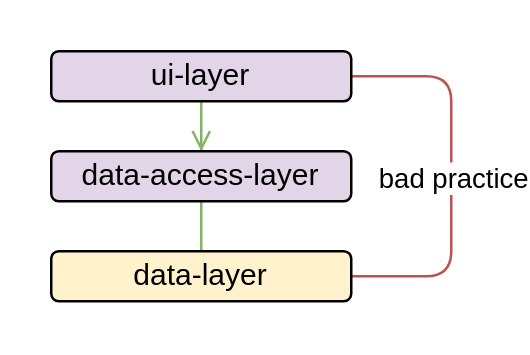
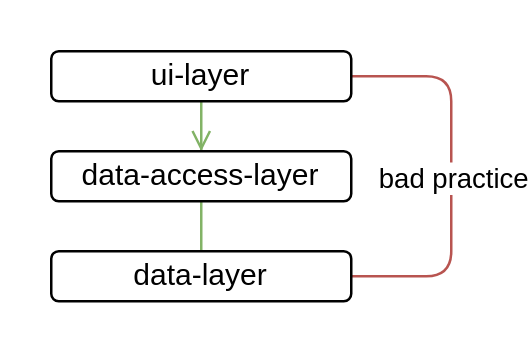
- <mxCell id="5" value="ui-layer" style="rounded=1;whiteSpace=wrap;html=1;fillColor=#e1d5e7;" vertex="1" parent="1"><mxGeometry x="20" y="20" width="120" height="20" as="geometry" /></mxCell>
+ <mxCell id="5" value="ui-layer" style="rounded=1;whiteSpace=wrap;html=1;" vertex="1" parent="1"><mxGeometry x="20" y="20" width="120" height="20" as="geometry" /></mxCell>
- <mxCell id="7" value="data-access&lt;span style=&quot;background-color: transparent; color: light-dark(rgb(0, 0, 0), rgb(255, 255, 255));&quot;&gt;-layer&lt;/span&gt;" style="rounded=1;whiteSpace=wrap;html=1;fillColor=#e1d5e7;" vertex="1" parent="1"><mxGeometry x="20" y="60" width="120" height="20" as="geometry" /></mxCell>
+ <mxCell id="7" value="data-access&lt;span style=&quot;background-color: transparent; color: light-dark(rgb(0, 0, 0), rgb(255, 255, 255));&quot;&gt;-layer&lt;/span&gt;" style="rounded=1;whiteSpace=wrap;html=1;" vertex="1" parent="1"><mxGeometry x="20" y="60" width="120" height="20" as="geometry" /></mxCell>
- <mxCell id="8" value="data-&lt;span style=&quot;background-color: transparent; color: light-dark(rgb(0, 0, 0), rgb(255, 255, 255));&quot;&gt;layer&lt;/span&gt;" style="rounded=1;whiteSpace=wrap;html=1;fillColor=#fff2cc;" vertex="1" parent="1"><mxGeometry x="20" y="100" width="120" height="20" as="geometry" /></mxCell>
+ <mxCell id="8" value="data-&lt;span style=&quot;background-color: transparent; color: light-dark(rgb(0, 0, 0), rgb(255, 255, 255));&quot;&gt;layer&lt;/span&gt;" style="rounded=1;whiteSpace=wrap;html=1;" vertex="1" parent="1"><mxGeometry x="20" y="100" width="120" height="20" as="geometry" /></mxCell>
